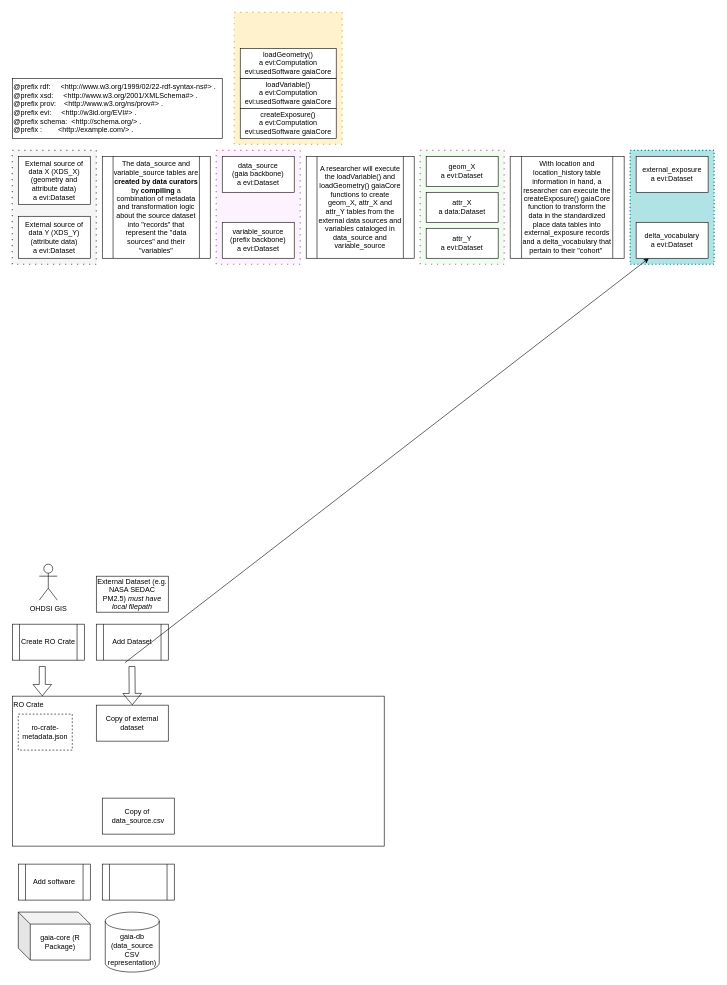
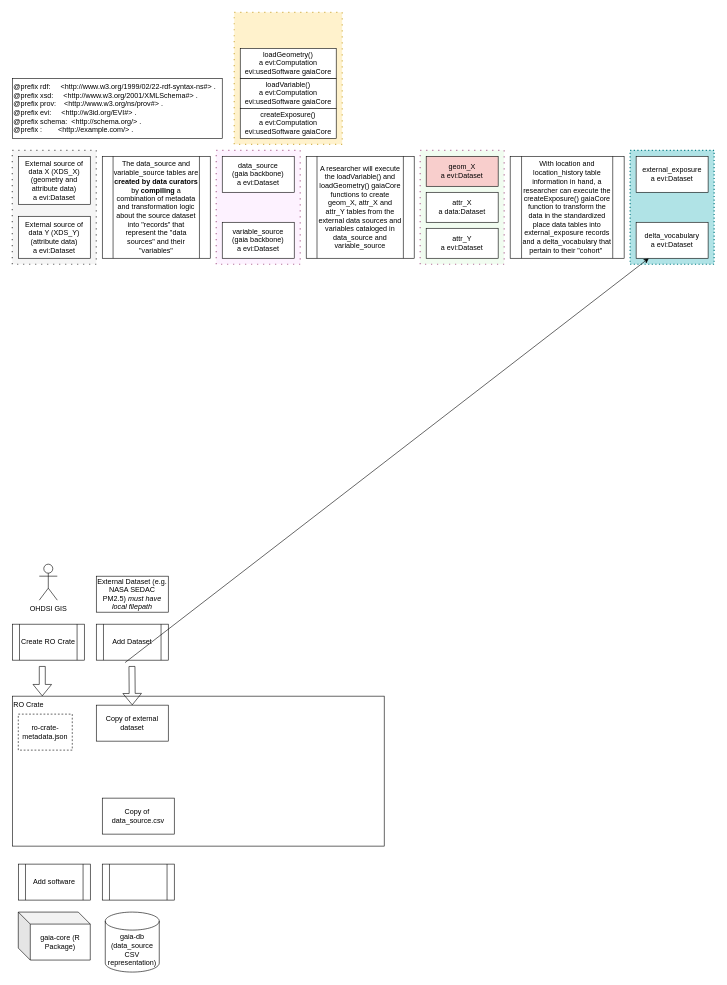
- <mxCell id="28" value="geom_X&lt;br&gt;a evi:Dataset" style="rounded=0;whiteSpace=wrap;html=1;" vertex="1" parent="1"><mxGeometry x="710" y="260" width="120" height="50" as="geometry" /></mxCell>
+ <mxCell id="28" value="geom_X&lt;br&gt;a evi:Dataset" style="rounded=0;whiteSpace=wrap;html=1;fillColor=#f8cecc;" vertex="1" parent="1"><mxGeometry x="710" y="260" width="120" height="50" as="geometry" /></mxCell>
- <mxCell id="26" value="variable_source&lt;br&gt;(prefix backbone)&lt;br&gt;a evi:Dataset" style="rounded=0;whiteSpace=wrap;html=1;" parent="1" vertex="1"><mxGeometry x="370" y="370" width="120" height="60" as="geometry" /></mxCell>
+ <mxCell id="26" value="variable_source&lt;br&gt;(gaia backbone)&lt;br&gt;a evi:Dataset" style="rounded=0;whiteSpace=wrap;html=1;" parent="1" vertex="1"><mxGeometry x="370" y="370" width="120" height="60" as="geometry" /></mxCell>
